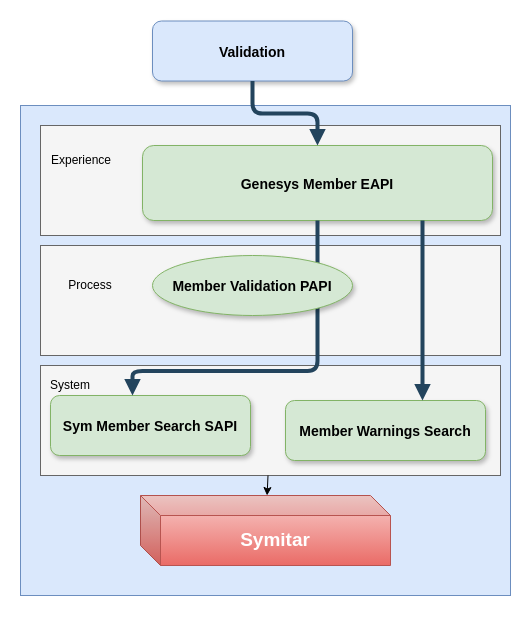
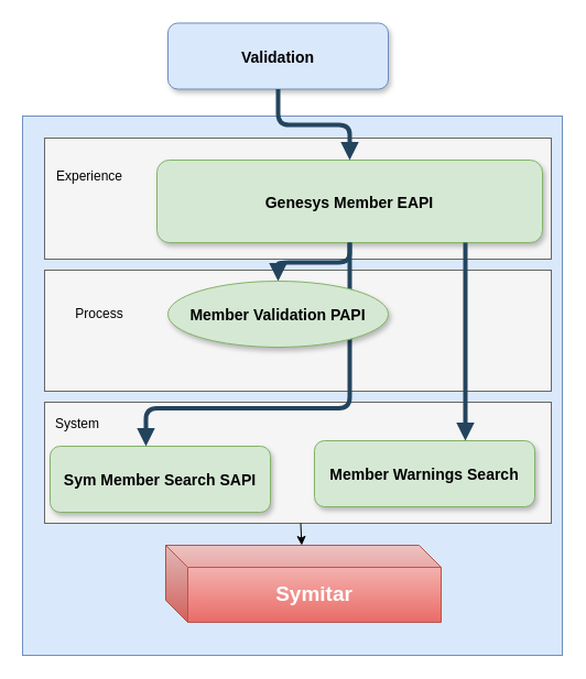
+ <mxCell id="11" value="" style="edgeStyle=elbowEdgeStyle;elbow=vertical;strokeWidth=4;endArrow=block;endFill=1;fontStyle=1;strokeColor=#23445D;" parent="1" source="7" target="14" edge="1"><mxGeometry x="22" y="165.5" width="100" height="100" as="geometry"><mxPoint x="-498" y="80.5" as="sourcePoint" /><mxPoint x="-398" y="-19.5" as="targetPoint" /></mxGeometry></mxCell>
- <mxCell id="8" value="Sym Member Search SAPI" style="rounded=1;fillColor=#d5e8d4;strokeColor=#82b366;shadow=1;fontStyle=1;fontSize=14;" parent="1" vertex="1"><mxGeometry x="50" y="395" width="200" height="60" as="geometry" /></mxCell>
+ <mxCell id="8" value="Sym Member Search SAPI" style="rounded=1;fillColor=#d5e8d4;strokeColor=#82b366;shadow=1;fontStyle=1;fontSize=14;" parent="1" vertex="1"><mxGeometry x="45" y="405" width="200" height="60" as="geometry" /></mxCell>
- <mxCell id="15" value="&lt;b&gt;&lt;font color=&quot;#ffffff&quot; style=&quot;font-size: 19px&quot;&gt;Symitar&lt;/font&gt;&lt;/b&gt;" style="shape=cube;whiteSpace=wrap;html=1;boundedLbl=1;backgroundOutline=1;darkOpacity=0.05;darkOpacity2=0.1;fillColor=#f8cecc;strokeColor=#b85450;gradientColor=#ea6b66;" vertex="1" parent="1"><mxGeometry x="140" y="495" width="250" height="70" as="geometry" /></mxCell>
+ <mxCell id="15" value="&lt;b&gt;&lt;font color=&quot;#ffffff&quot; style=&quot;font-size: 19px&quot;&gt;Symitar&lt;/font&gt;&lt;/b&gt;" style="shape=cube;whiteSpace=wrap;html=1;boundedLbl=1;backgroundOutline=1;darkOpacity=0.05;darkOpacity2=0.1;fillColor=#f8cecc;strokeColor=#b85450;gradientColor=#ea6b66;" vertex="1" parent="1"><mxGeometry x="150" y="495" width="250" height="70" as="geometry" /></mxCell>
